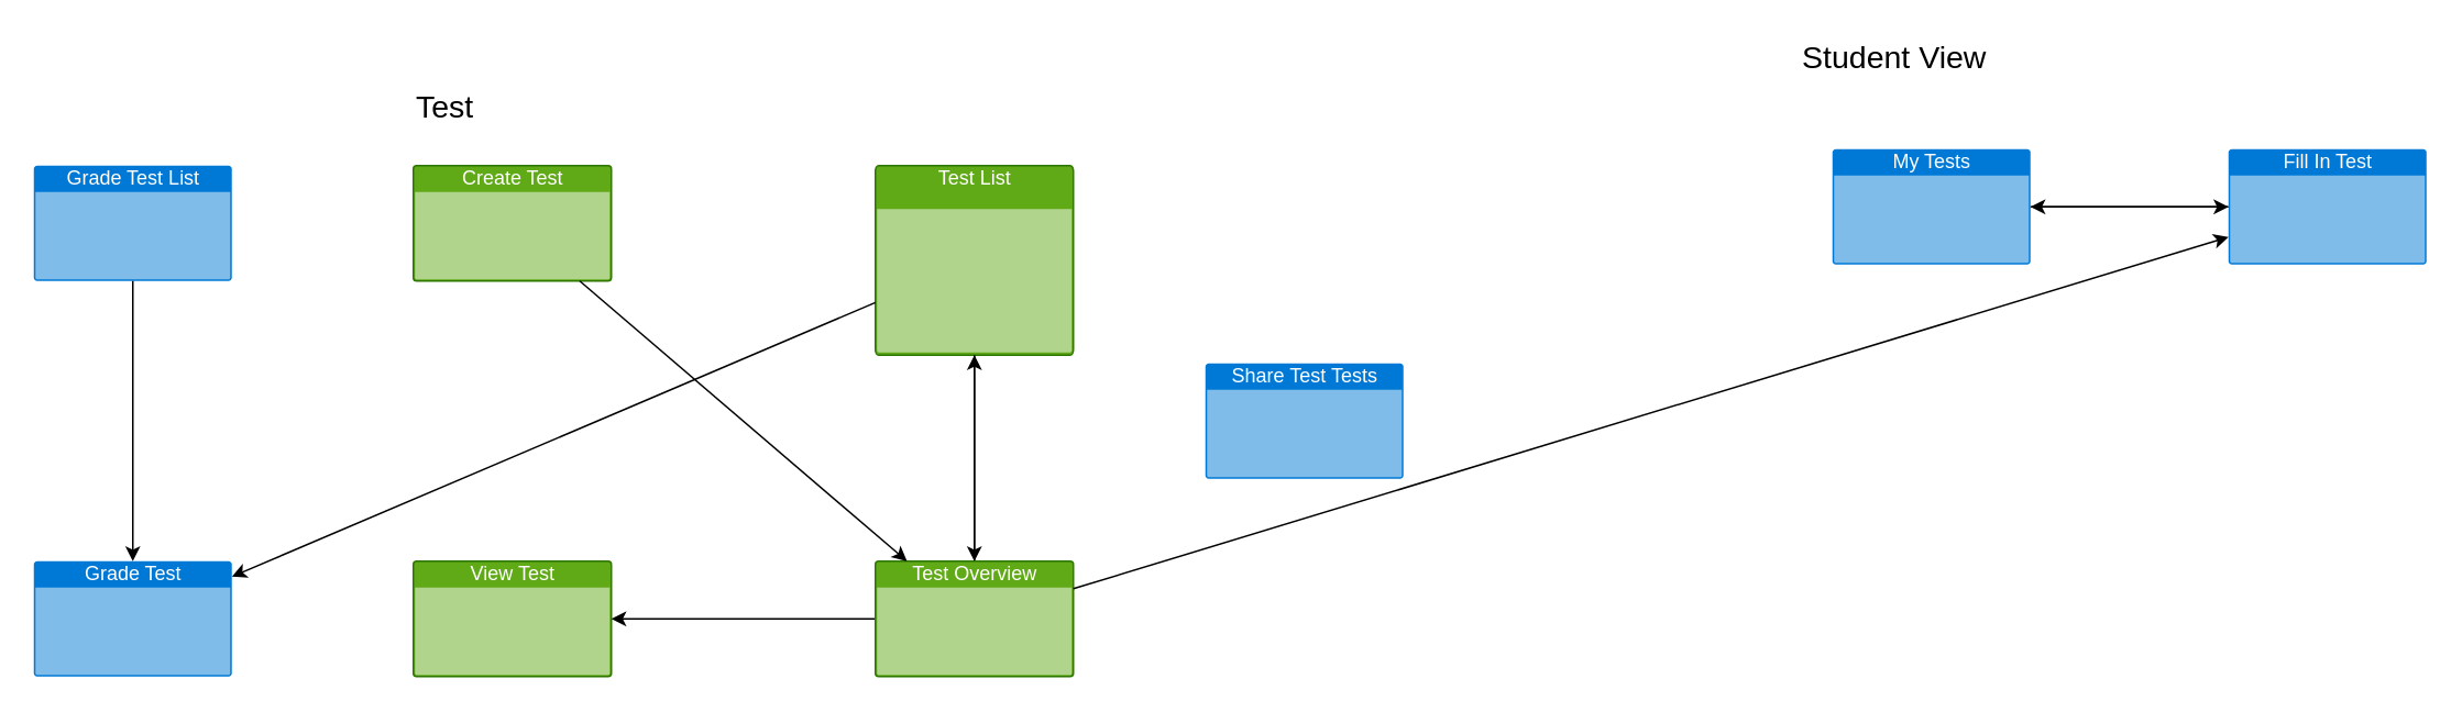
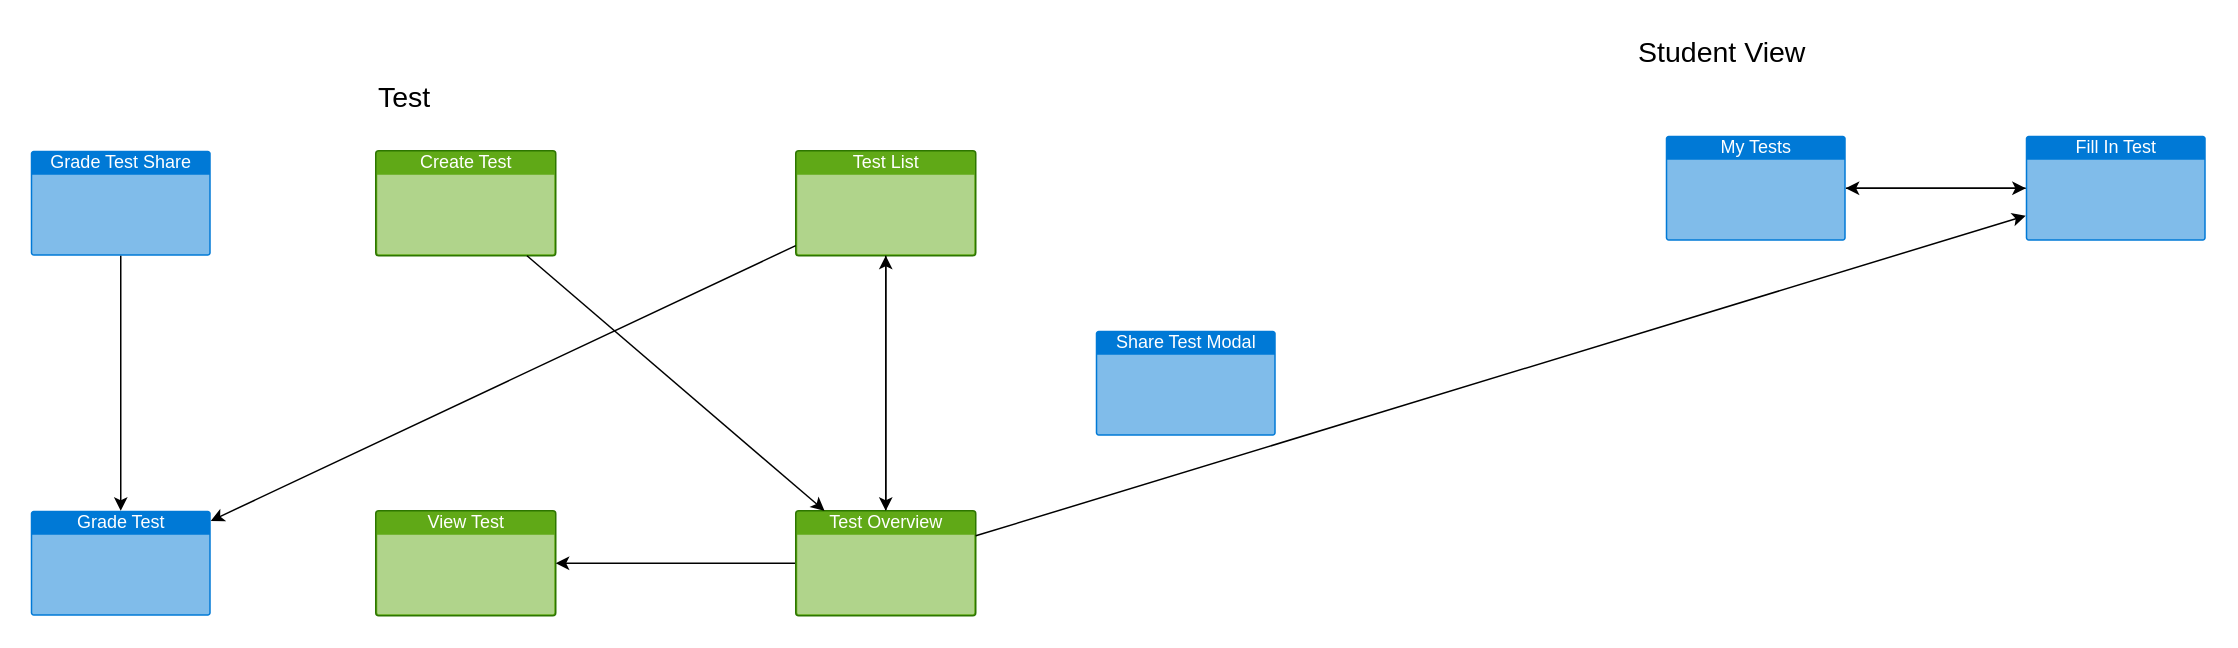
- <mxCell id="21" value="Grade Test List" style="html=1;strokeColor=none;fillColor=#0079D6;labelPosition=center;verticalLabelPosition=middle;verticalAlign=top;align=center;fontSize=12;outlineConnect=0;spacingTop=-6;fontColor=#FFFFFF;sketch=0;shape=mxgraph.sitemap.page;" vertex="1" parent="20"><mxGeometry y="50" width="120" height="70" as="geometry" /></mxCell>
+ <mxCell id="21" value="Grade Test Share" style="html=1;strokeColor=none;fillColor=#0079D6;labelPosition=center;verticalLabelPosition=middle;verticalAlign=top;align=center;fontSize=12;outlineConnect=0;spacingTop=-6;fontColor=#FFFFFF;sketch=0;shape=mxgraph.sitemap.page;" vertex="1" parent="20"><mxGeometry y="50" width="120" height="70" as="geometry" /></mxCell>
- <mxCell id="8" value="Test List" style="html=1;strokeColor=#2D7600;fillColor=#60a917;labelPosition=center;verticalLabelPosition=middle;verticalAlign=top;align=center;fontSize=12;outlineConnect=0;spacingTop=-6;fontColor=#ffffff;sketch=0;shape=mxgraph.sitemap.page;" vertex="1" parent="7"><mxGeometry x="280" y="50" width="120" height="115" as="geometry" /></mxCell>
+ <mxCell id="8" value="Test List" style="html=1;strokeColor=#2D7600;fillColor=#60a917;labelPosition=center;verticalLabelPosition=middle;verticalAlign=top;align=center;fontSize=12;outlineConnect=0;spacingTop=-6;fontColor=#ffffff;sketch=0;shape=mxgraph.sitemap.page;" vertex="1" parent="7"><mxGeometry x="280" y="50" width="120" height="70" as="geometry" /></mxCell>
- <mxCell id="16" value="Share Test Tests" style="html=1;strokeColor=none;fillColor=#0079D6;labelPosition=center;verticalLabelPosition=middle;verticalAlign=top;align=center;fontSize=12;outlineConnect=0;spacingTop=-6;fontColor=#FFFFFF;sketch=0;shape=mxgraph.sitemap.page;" vertex="1" parent="7"><mxGeometry x="480" y="170" width="120" height="70" as="geometry" /></mxCell>
+ <mxCell id="16" value="Share Test Modal" style="html=1;strokeColor=none;fillColor=#0079D6;labelPosition=center;verticalLabelPosition=middle;verticalAlign=top;align=center;fontSize=12;outlineConnect=0;spacingTop=-6;fontColor=#FFFFFF;sketch=0;shape=mxgraph.sitemap.page;" vertex="1" parent="7"><mxGeometry x="480" y="170" width="120" height="70" as="geometry" /></mxCell>
